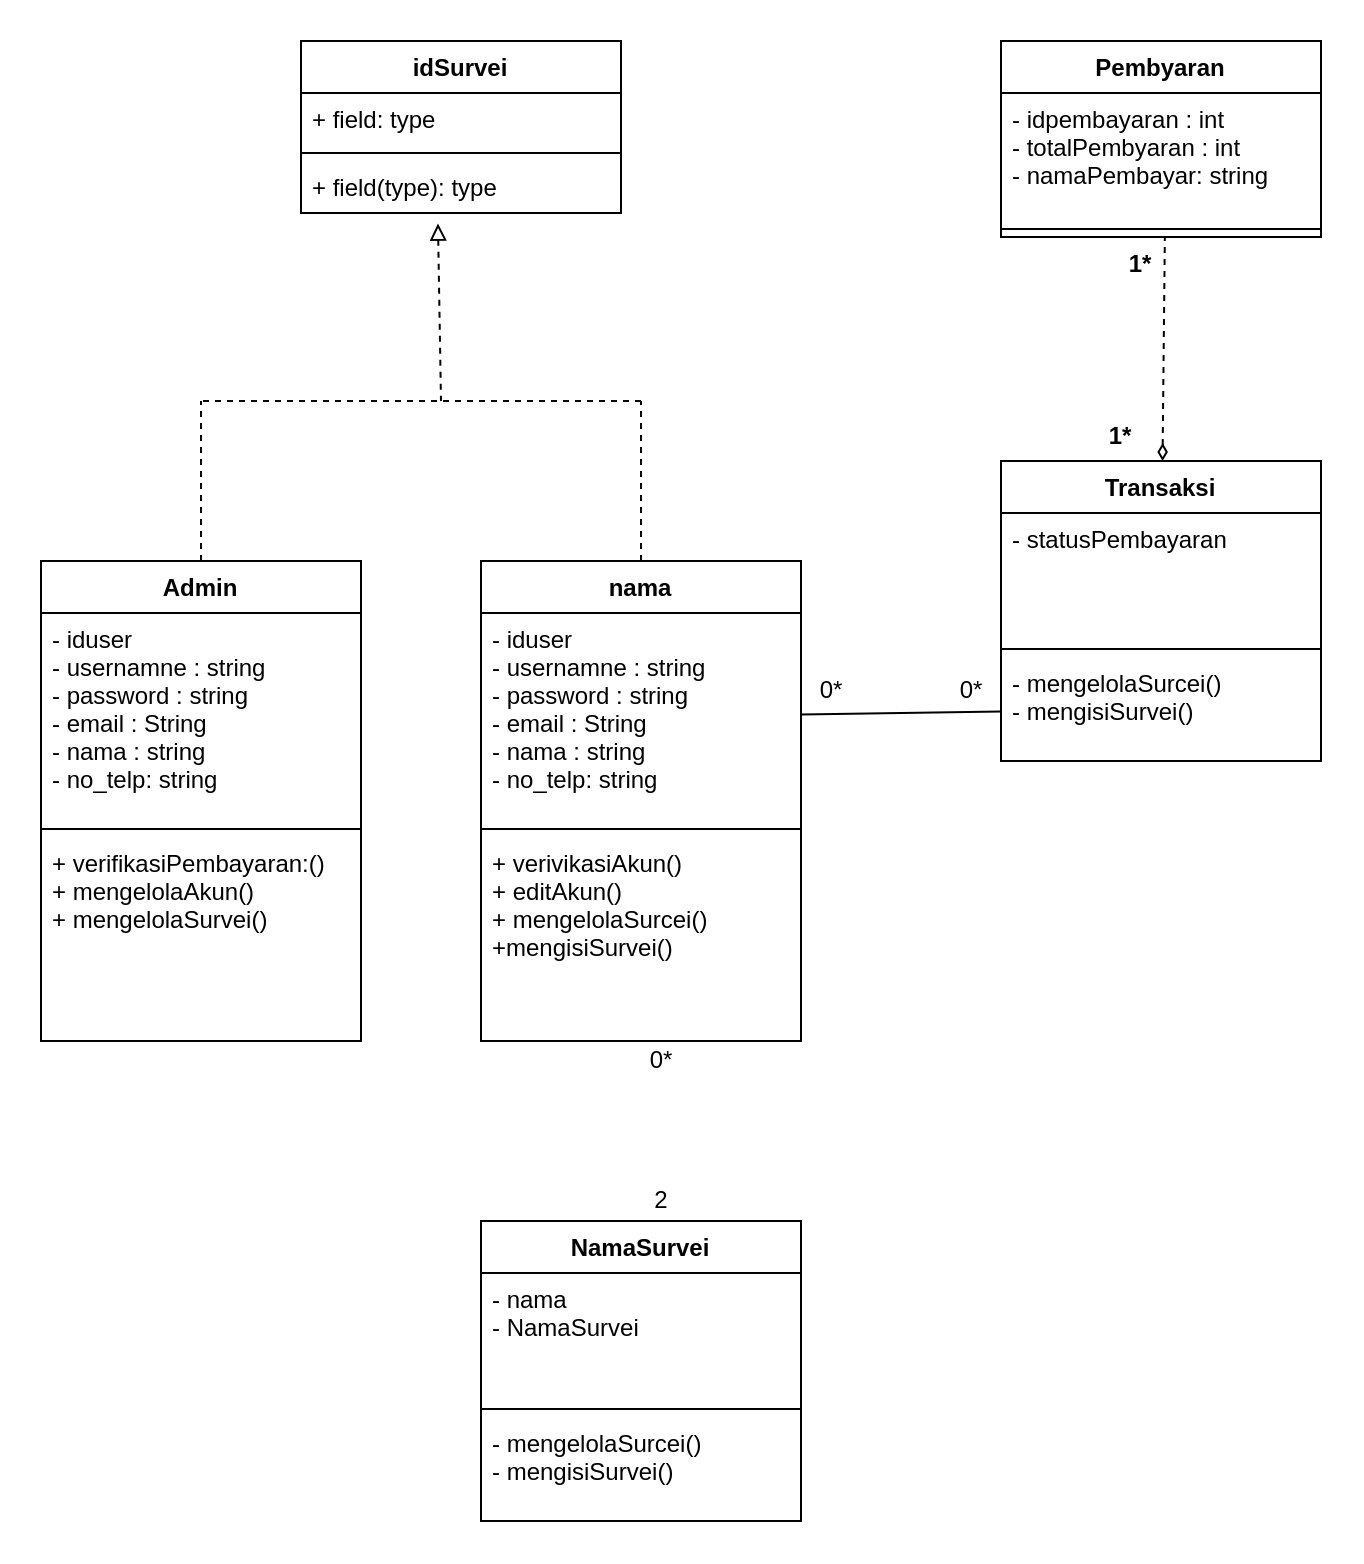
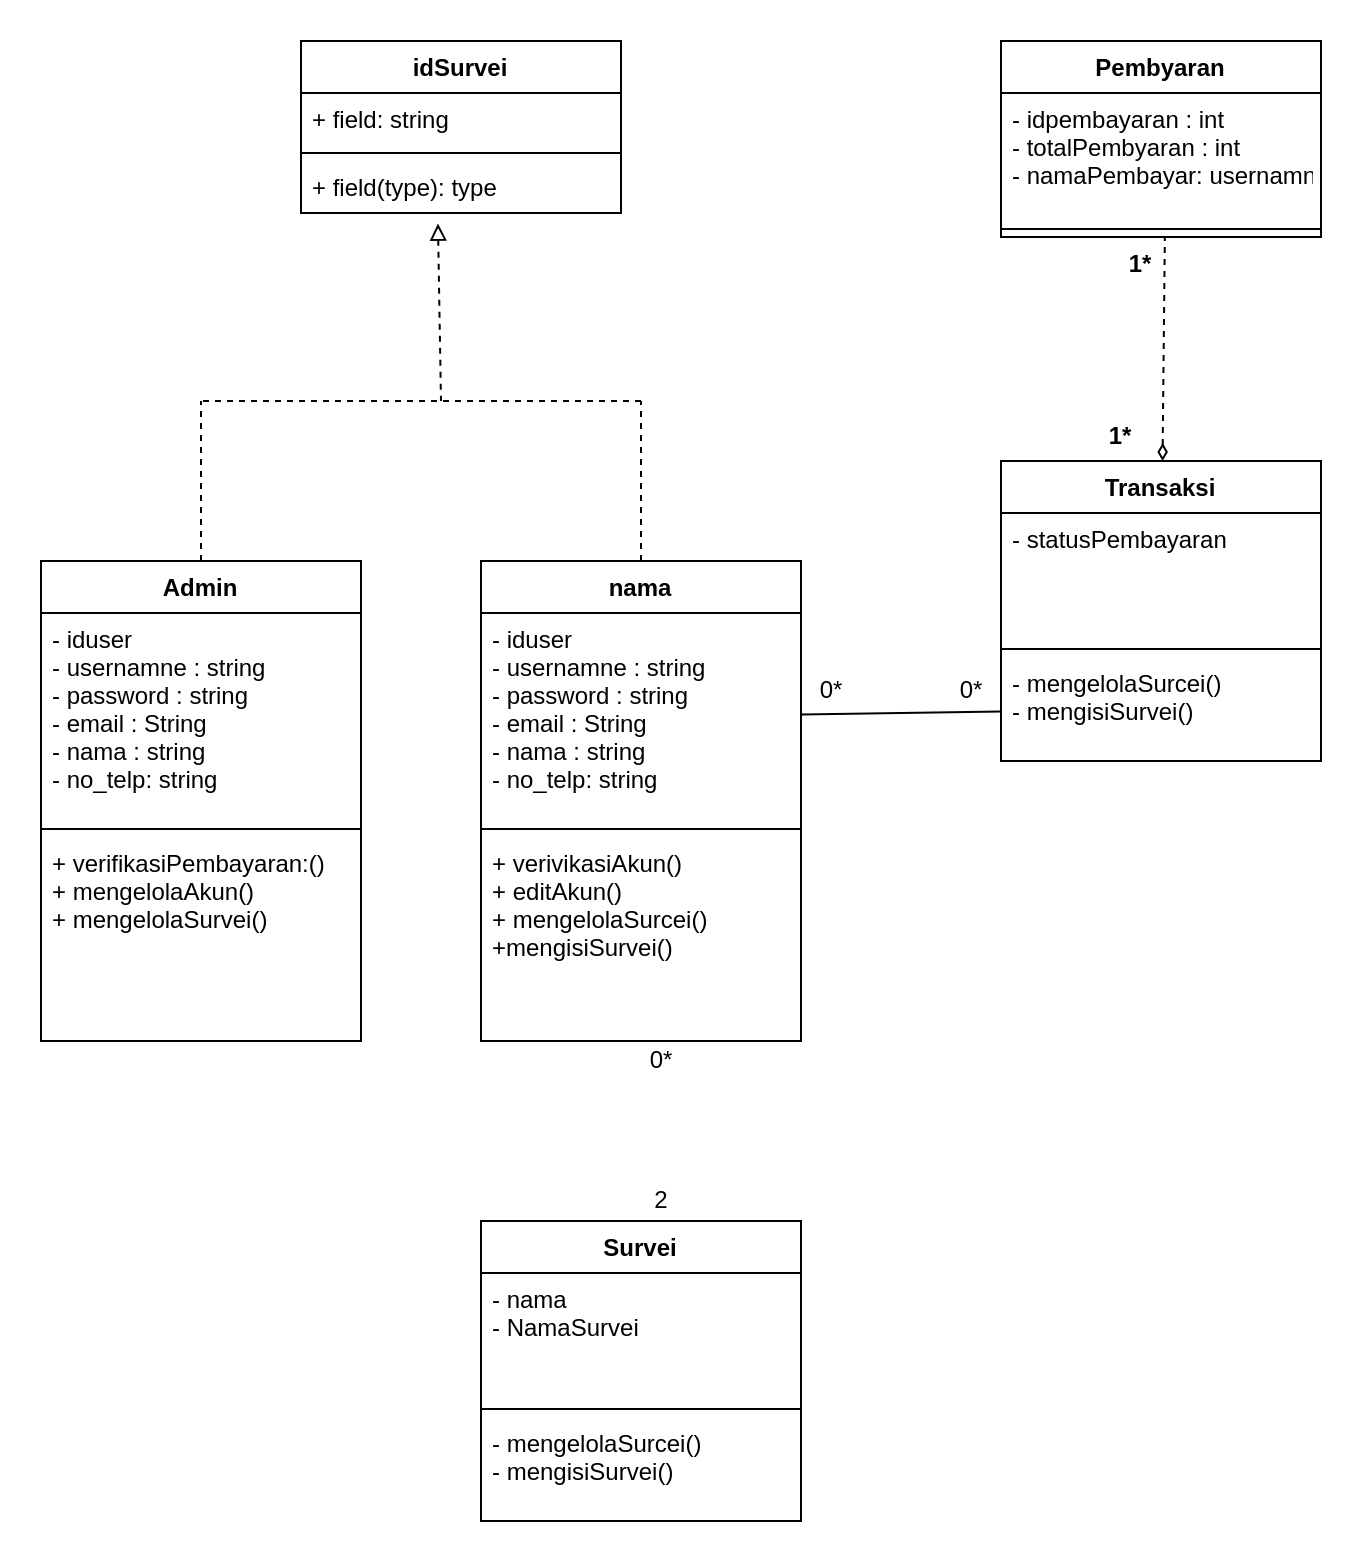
- <mxCell id="3" value="+ field: type" style="text;strokeColor=none;fillColor=none;align=left;verticalAlign=top;spacingLeft=4;spacingRight=4;overflow=hidden;rotatable=0;points=[[0,0.5],[1,0.5]];portConstraint=eastwest;" vertex="1" parent="2"><mxGeometry y="26" width="160" height="26" as="geometry" /></mxCell>
+ <mxCell id="3" value="+ field: string" style="text;strokeColor=none;fillColor=none;align=left;verticalAlign=top;spacingLeft=4;spacingRight=4;overflow=hidden;rotatable=0;points=[[0,0.5],[1,0.5]];portConstraint=eastwest;" vertex="1" parent="2"><mxGeometry y="26" width="160" height="26" as="geometry" /></mxCell>
- <mxCell id="33" value="- idpembayaran : int&#10;- totalPembyaran : int&#10;- namaPembayar: string" style="text;strokeColor=none;fillColor=none;align=left;verticalAlign=top;spacingLeft=4;spacingRight=4;overflow=hidden;rotatable=0;points=[[0,0.5],[1,0.5]];portConstraint=eastwest;" vertex="1" parent="32"><mxGeometry y="26" width="160" height="64" as="geometry" /></mxCell>
+ <mxCell id="33" value="- idpembayaran : int&#10;- totalPembyaran : int&#10;- namaPembayar: usernamne" style="text;strokeColor=none;fillColor=none;align=left;verticalAlign=top;spacingLeft=4;spacingRight=4;overflow=hidden;rotatable=0;points=[[0,0.5],[1,0.5]];portConstraint=eastwest;" vertex="1" parent="32"><mxGeometry y="26" width="160" height="64" as="geometry" /></mxCell>
- <mxCell id="18" value="NamaSurvei" style="swimlane;fontStyle=1;align=center;verticalAlign=top;childLayout=stackLayout;horizontal=1;startSize=26;horizontalStack=0;resizeParent=1;resizeParentMax=0;resizeLast=0;collapsible=1;marginBottom=0;" vertex="1" parent="1"><mxGeometry x="240" y="610" width="160" height="150" as="geometry" /></mxCell>
+ <mxCell id="18" value="Survei" style="swimlane;fontStyle=1;align=center;verticalAlign=top;childLayout=stackLayout;horizontal=1;startSize=26;horizontalStack=0;resizeParent=1;resizeParentMax=0;resizeLast=0;collapsible=1;marginBottom=0;" vertex="1" parent="1"><mxGeometry x="240" y="610" width="160" height="150" as="geometry" /></mxCell>
